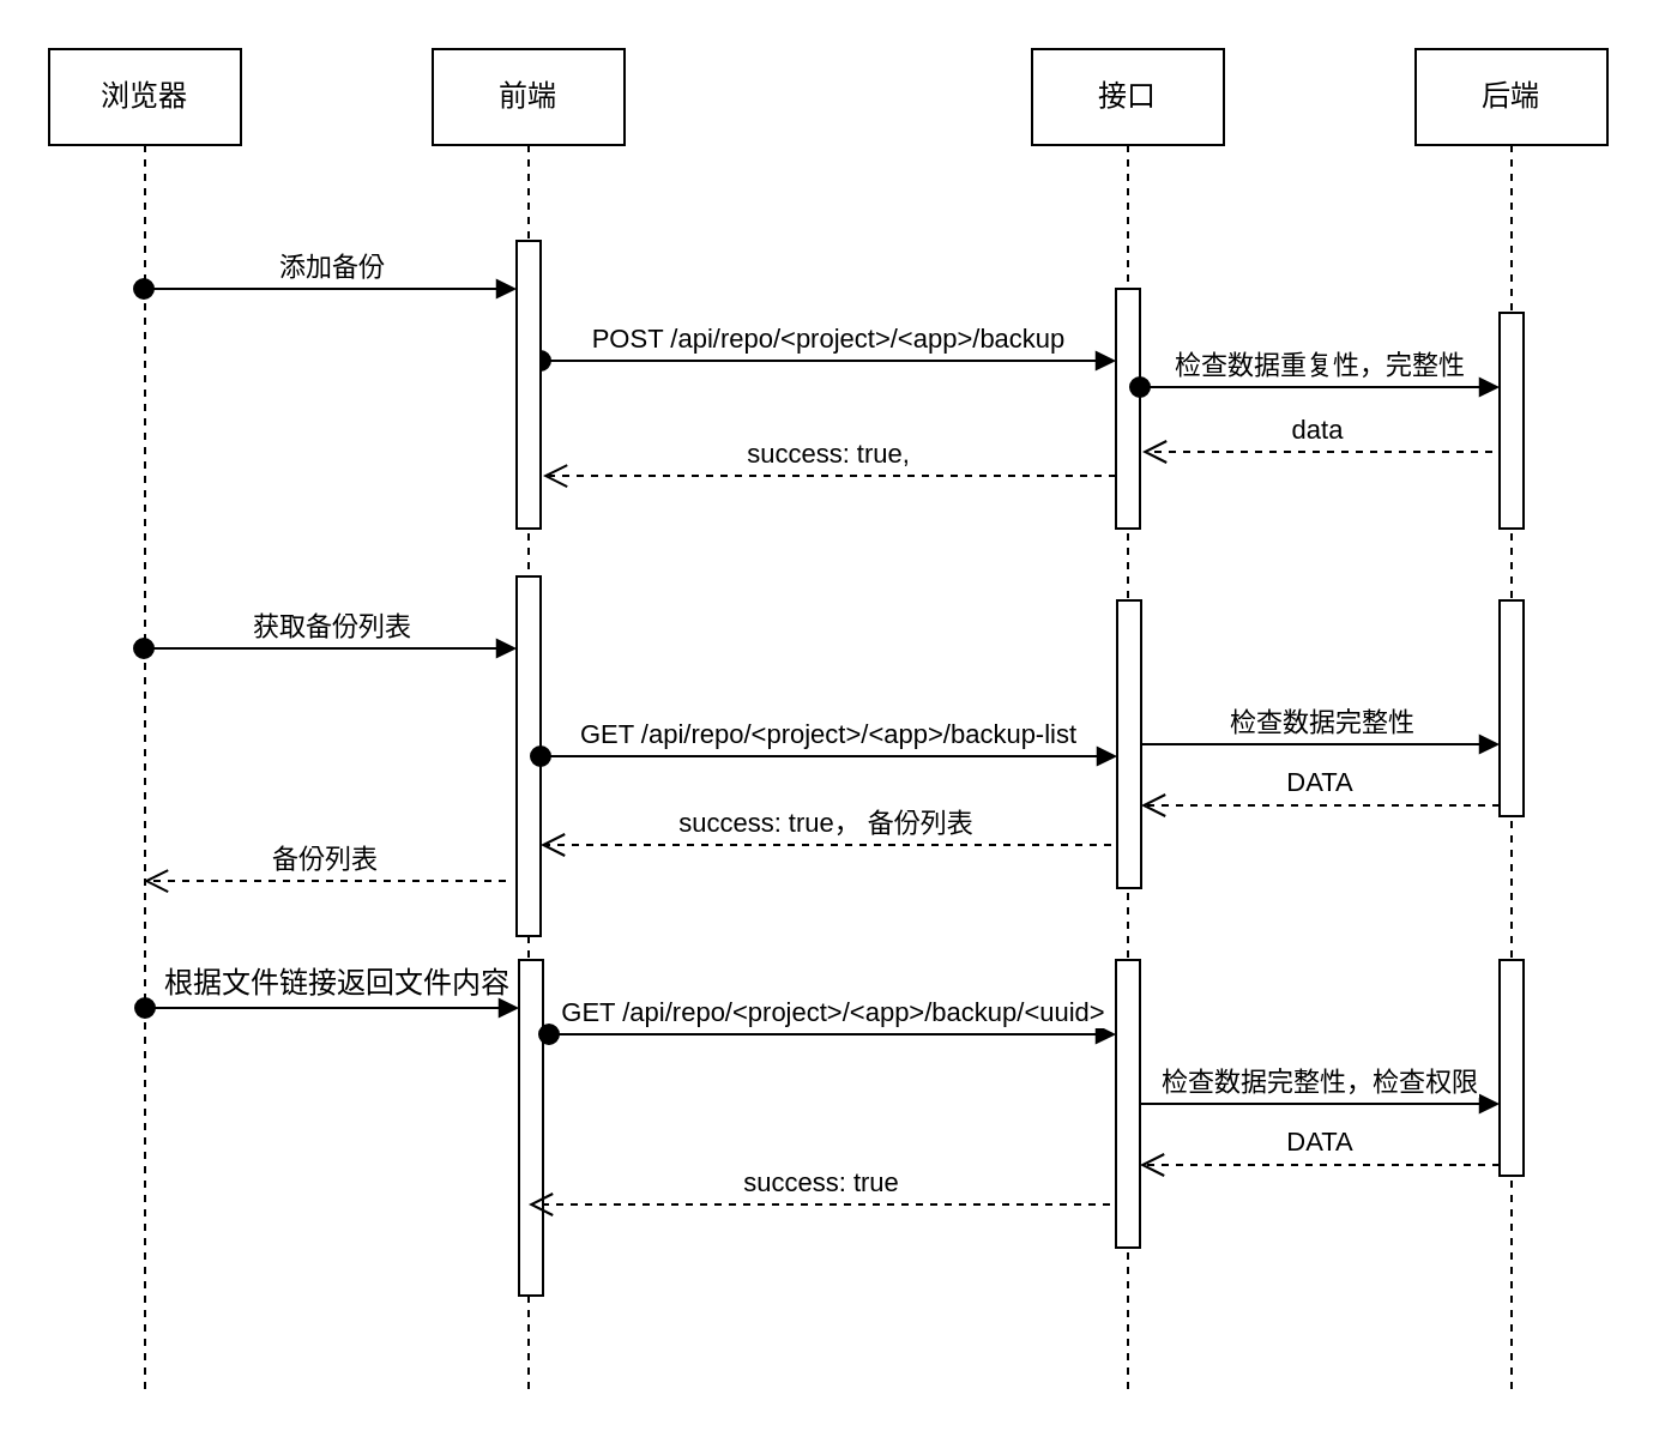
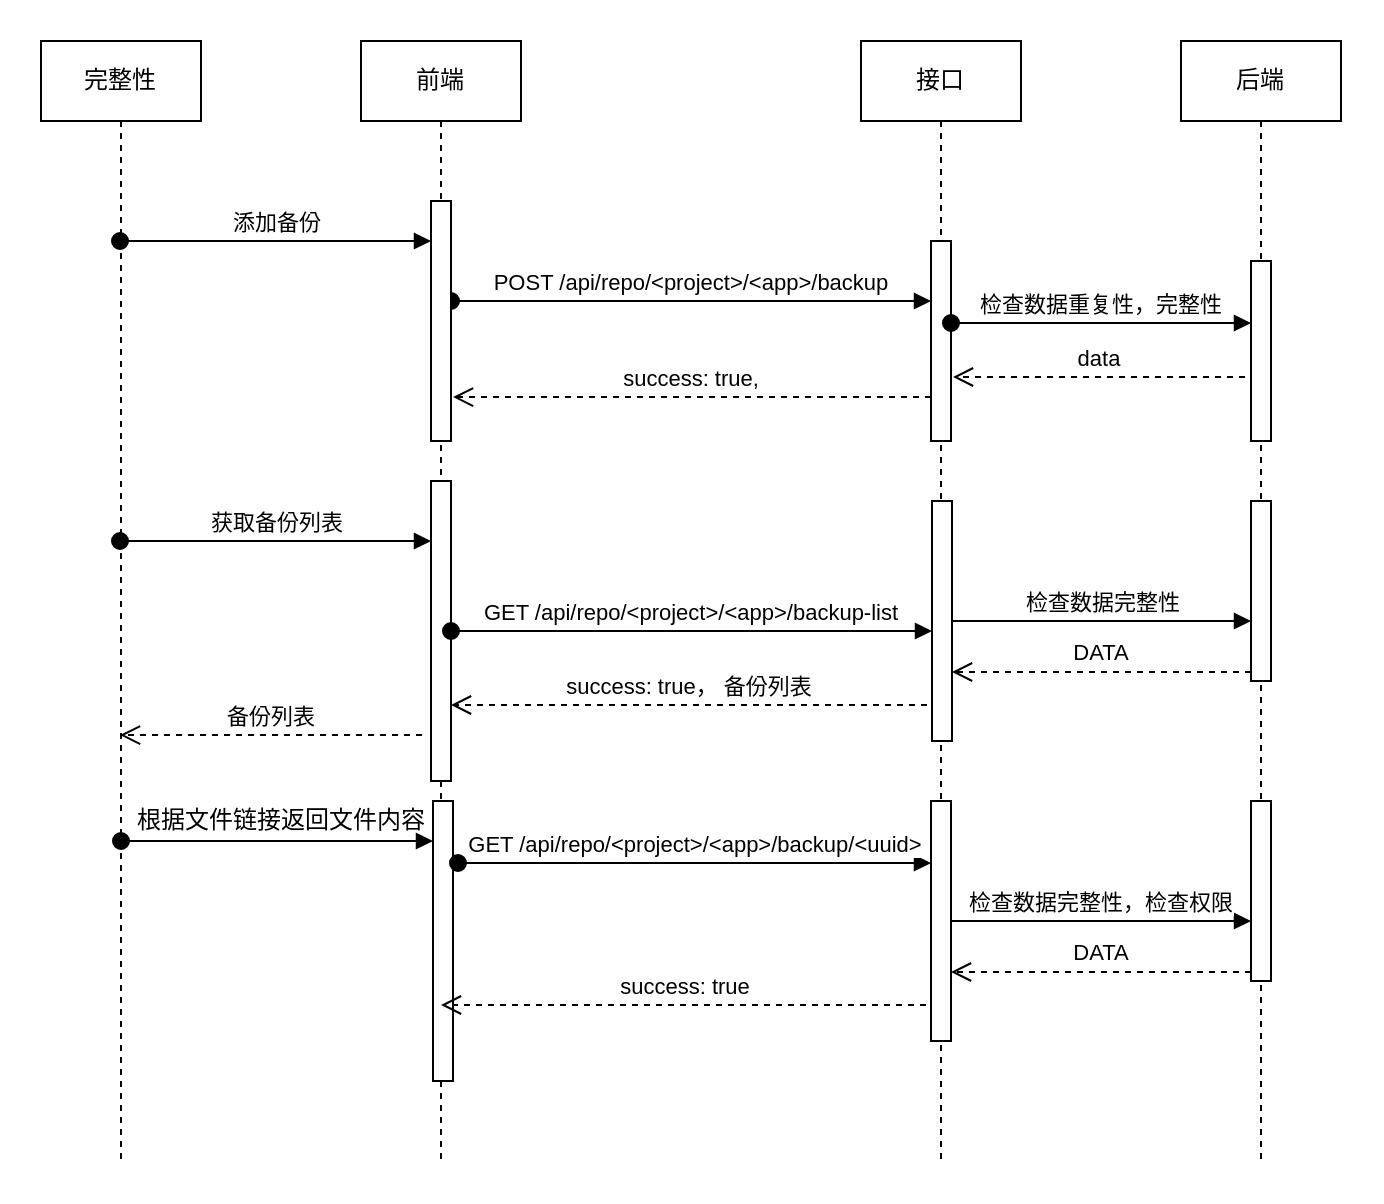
- <mxCell id="9" value="浏览器" style="shape=umlLifeline;perimeter=lifelinePerimeter;whiteSpace=wrap;html=1;container=1;collapsible=0;recursiveResize=0;outlineConnect=0;" parent="1" vertex="1"><mxGeometry x="20" y="20" width="80" height="560" as="geometry" /></mxCell>
+ <mxCell id="9" value="完整性" style="shape=umlLifeline;perimeter=lifelinePerimeter;whiteSpace=wrap;html=1;container=1;collapsible=0;recursiveResize=0;outlineConnect=0;" parent="1" vertex="1"><mxGeometry x="20" y="20" width="80" height="560" as="geometry" /></mxCell>
